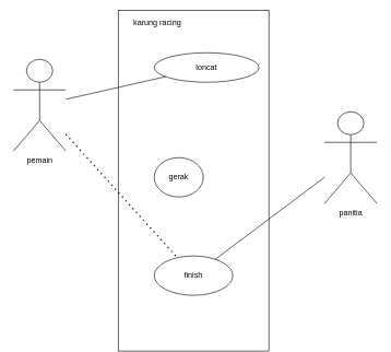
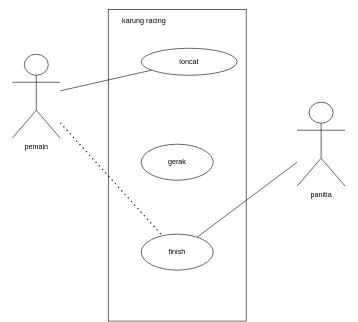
- <mxCell id="7" value="gerak" style="ellipse;whiteSpace=wrap;html=1;" vertex="1" parent="1"><mxGeometry x="235" y="240" width="75" height="60" as="geometry" /></mxCell>
+ <mxCell id="7" value="gerak" style="ellipse;whiteSpace=wrap;html=1;" vertex="1" parent="1"><mxGeometry x="235" y="240" width="120" height="60" as="geometry" /></mxCell>
